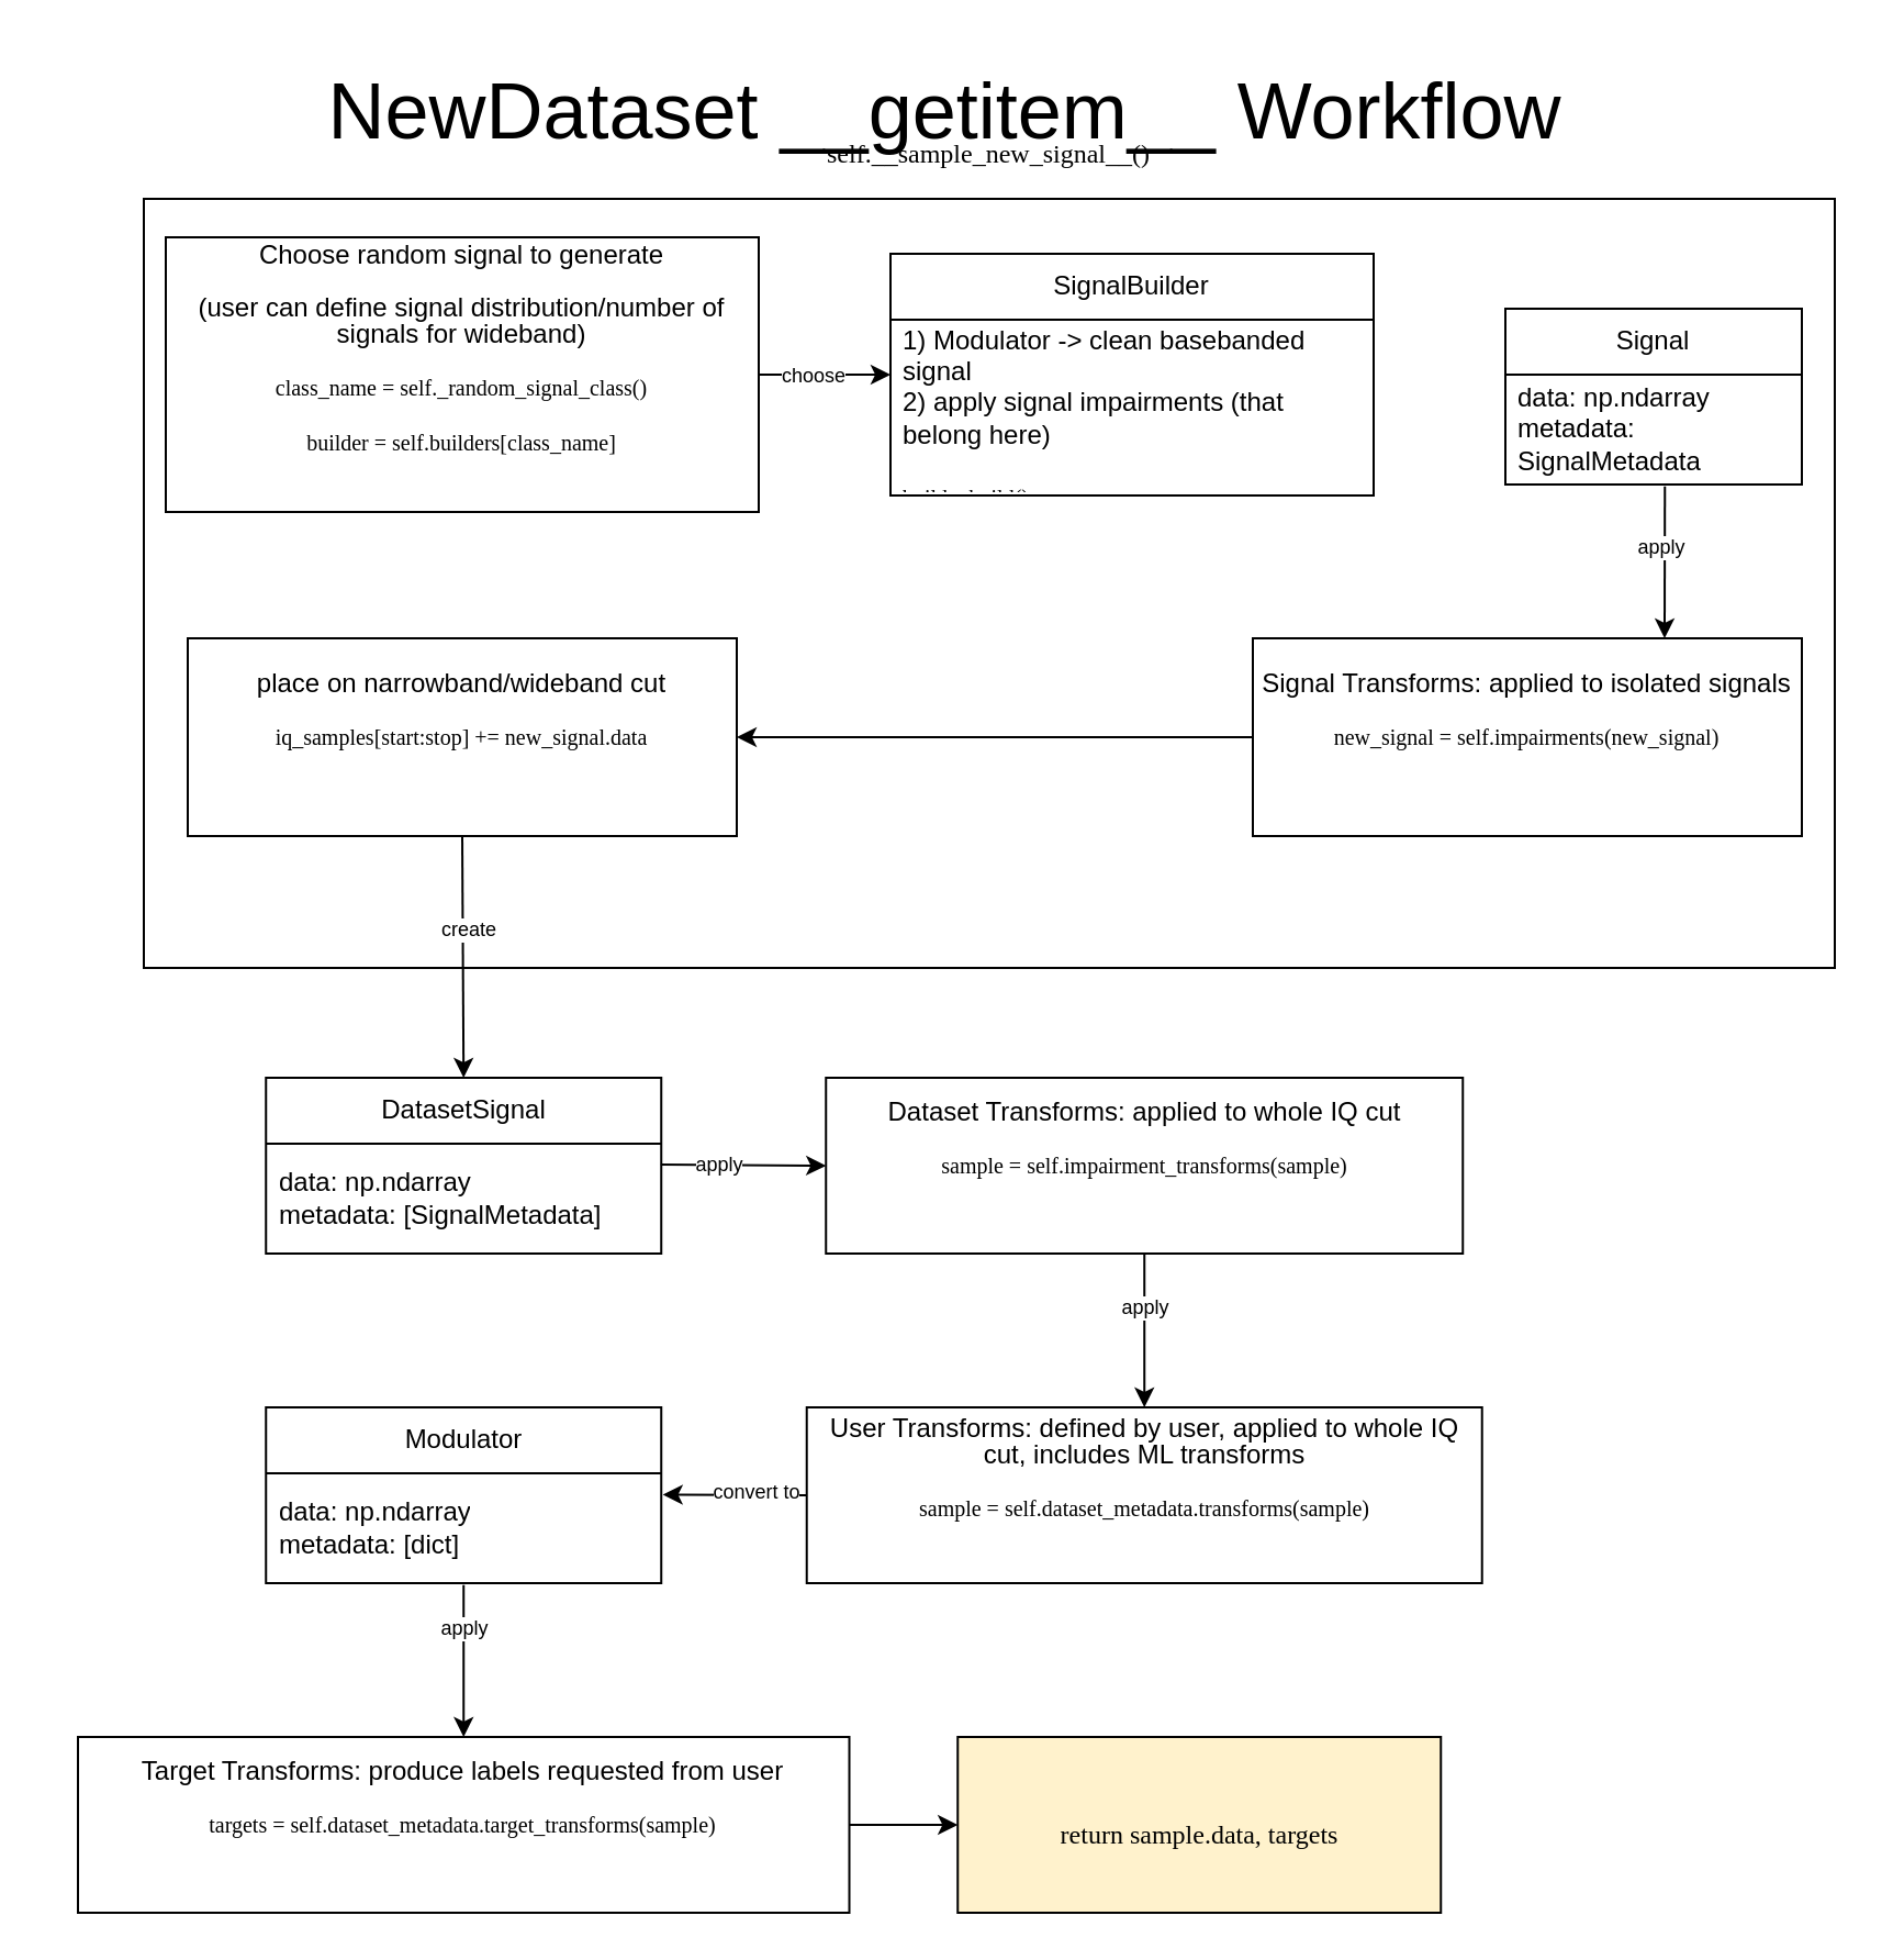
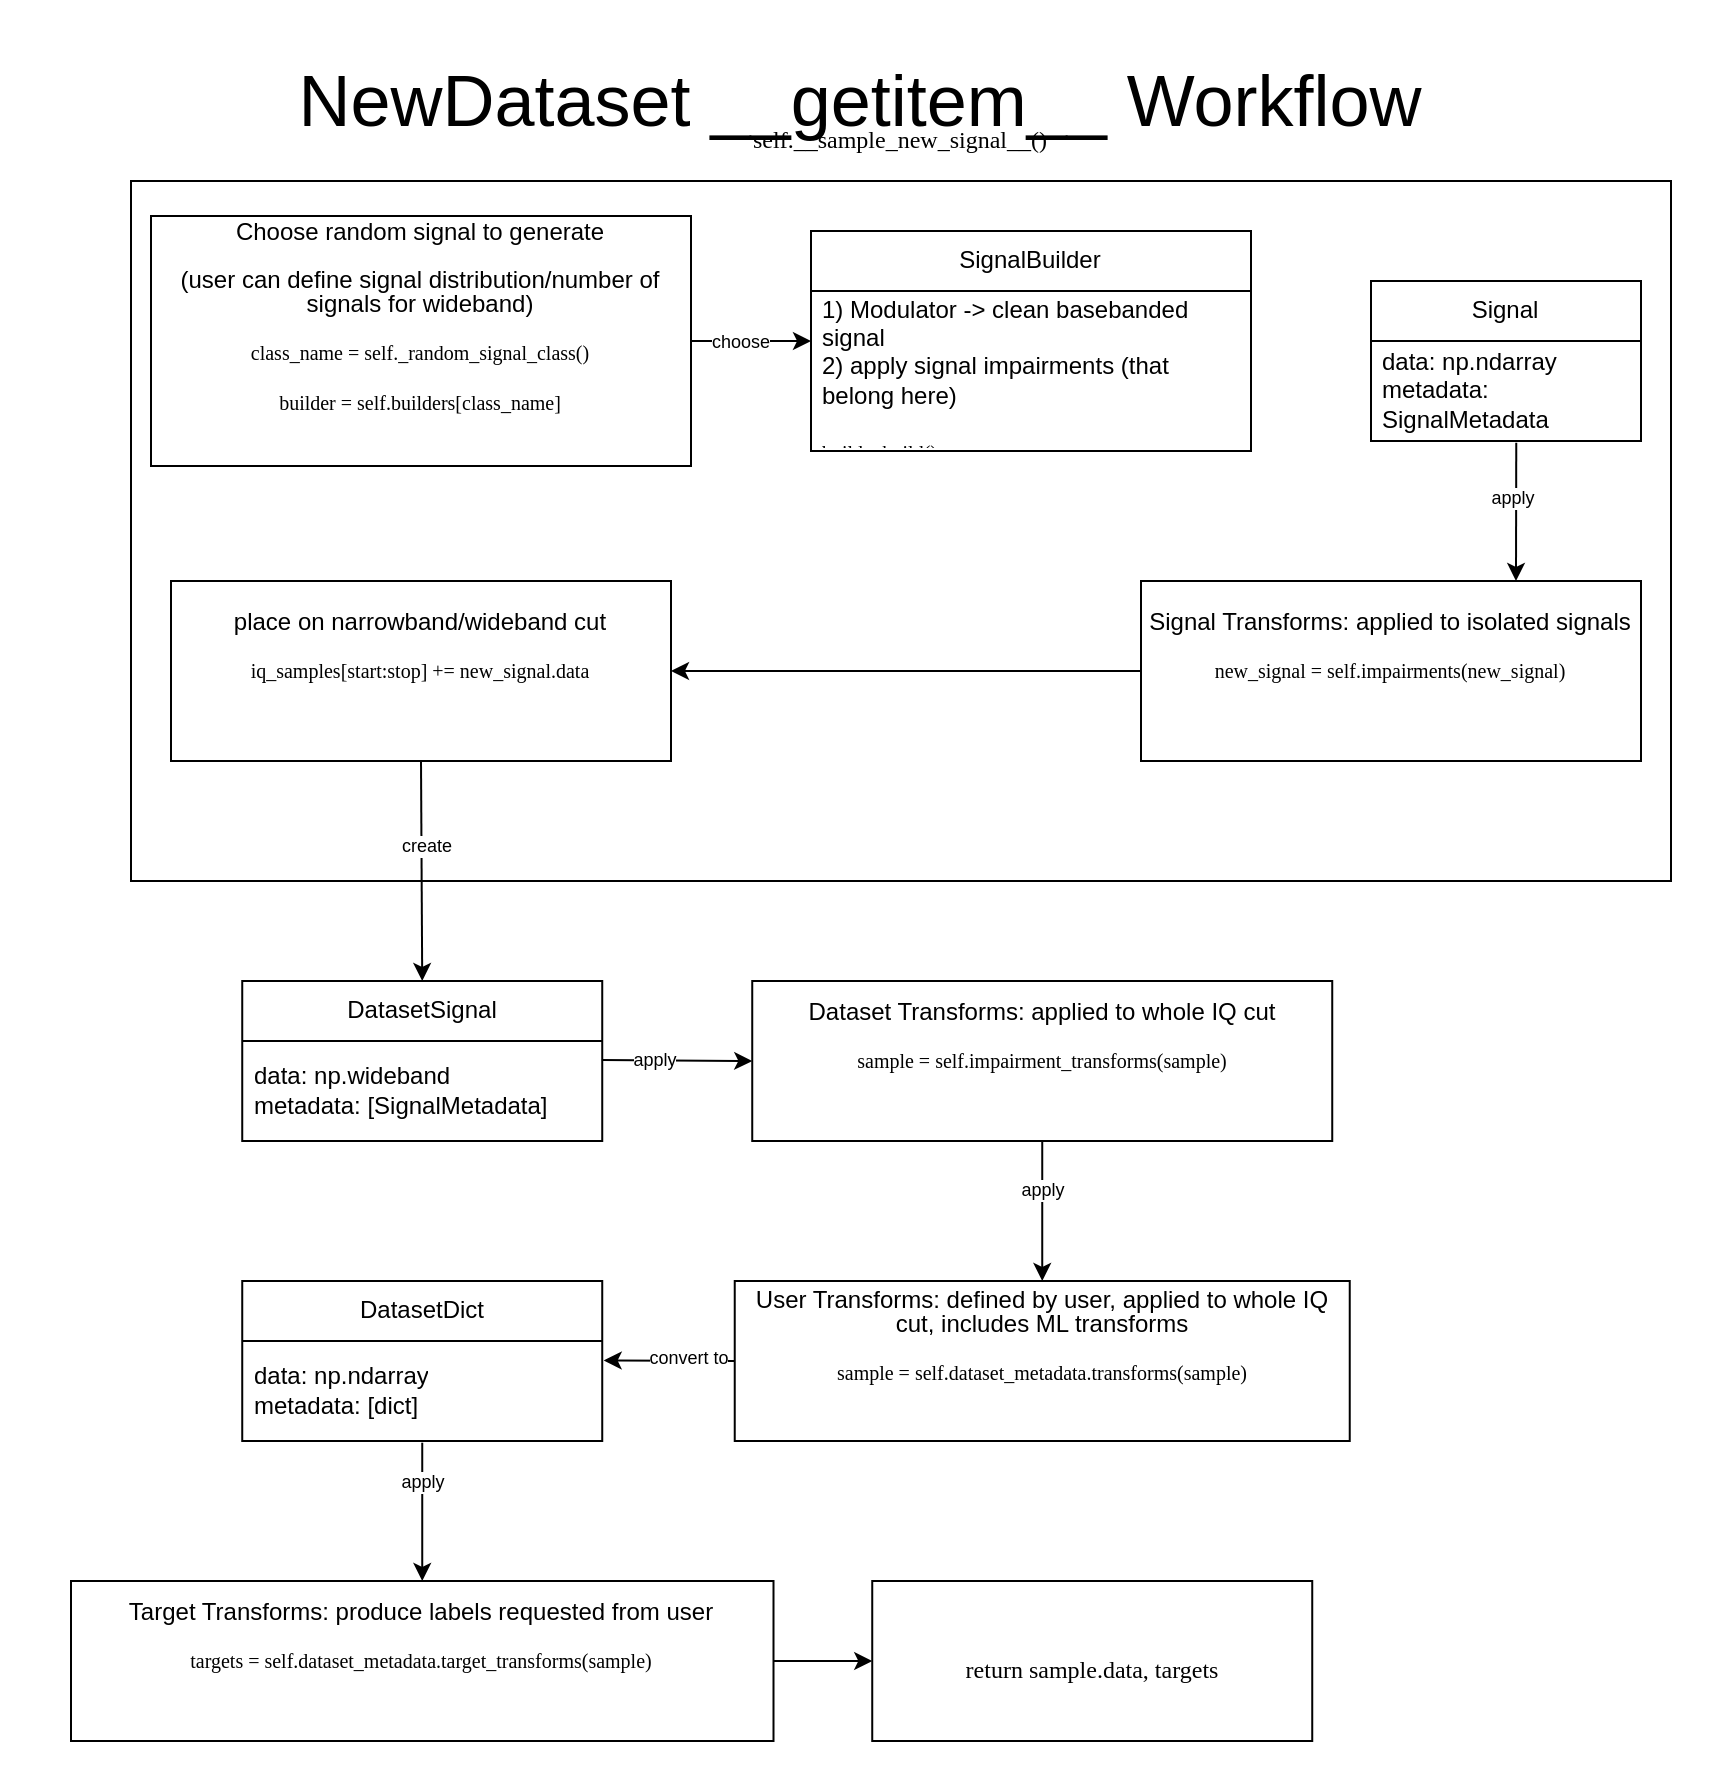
- <mxCell id="25" value="data: np.ndarray&lt;br&gt;metadata: [SignalMetadata]" style="text;strokeColor=none;fillColor=none;align=left;verticalAlign=middle;spacingLeft=4;spacingRight=4;overflow=hidden;points=[[0,0.5],[1,0.5]];portConstraint=eastwest;rotatable=0;whiteSpace=wrap;html=1;fontSize=12;" parent="24" vertex="1"><mxGeometry y="30" width="180" height="50" as="geometry" /></mxCell>
+ <mxCell id="25" value="data: np.wideband&lt;br&gt;metadata: [SignalMetadata]" style="text;strokeColor=none;fillColor=none;align=left;verticalAlign=middle;spacingLeft=4;spacingRight=4;overflow=hidden;points=[[0,0.5],[1,0.5]];portConstraint=eastwest;rotatable=0;whiteSpace=wrap;html=1;fontSize=12;" parent="24" vertex="1"><mxGeometry y="30" width="180" height="50" as="geometry" /></mxCell>
- <mxCell id="13" value="Modulator" style="swimlane;fontStyle=0;childLayout=stackLayout;horizontal=1;startSize=30;horizontalStack=0;resizeParent=1;resizeParentMax=0;resizeLast=0;collapsible=1;marginBottom=0;whiteSpace=wrap;html=1;fontSize=12;" parent="1" vertex="1"><mxGeometry x="120.62" y="640" width="180" height="80" as="geometry" /></mxCell>
+ <mxCell id="13" value="DatasetDict" style="swimlane;fontStyle=0;childLayout=stackLayout;horizontal=1;startSize=30;horizontalStack=0;resizeParent=1;resizeParentMax=0;resizeLast=0;collapsible=1;marginBottom=0;whiteSpace=wrap;html=1;fontSize=12;" parent="1" vertex="1"><mxGeometry x="120.62" y="640" width="180" height="80" as="geometry" /></mxCell>
- <mxCell id="10" value="&lt;p style=&quot;line-height: 100%;&quot;&gt;&lt;span style=&quot;font-size: 12px;&quot;&gt;&lt;font data-font-src=&quot;https://fonts.googleapis.com/css?family=Source+Code+Pro&quot; face=&quot;Source Code Pro&quot;&gt;return sample.data, targets&lt;/font&gt;&lt;/span&gt;&lt;/p&gt;" style="rounded=0;whiteSpace=wrap;html=1;fontSize=36;align=center;verticalAlign=middle;fillColor=#fff2cc;" parent="1" vertex="1"><mxGeometry x="435.62" y="790" width="220" height="80" as="geometry" /></mxCell>
+ <mxCell id="10" value="&lt;p style=&quot;line-height: 100%;&quot;&gt;&lt;span style=&quot;font-size: 12px;&quot;&gt;&lt;font data-font-src=&quot;https://fonts.googleapis.com/css?family=Source+Code+Pro&quot; face=&quot;Source Code Pro&quot;&gt;return sample.data, targets&lt;/font&gt;&lt;/span&gt;&lt;/p&gt;" style="rounded=0;whiteSpace=wrap;html=1;fontSize=36;align=center;verticalAlign=middle;" parent="1" vertex="1"><mxGeometry x="435.62" y="790" width="220" height="80" as="geometry" /></mxCell>
